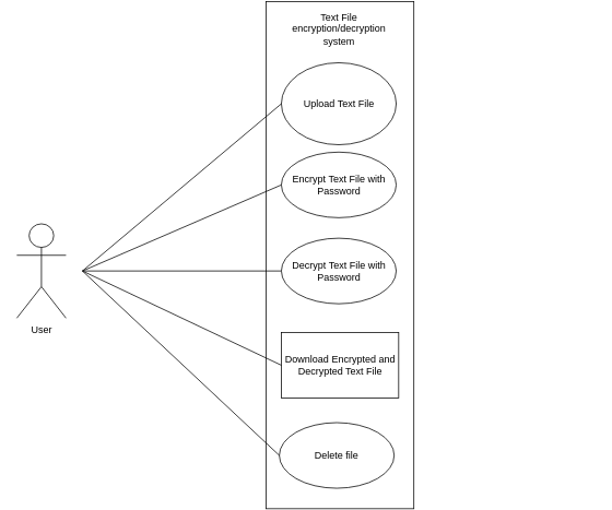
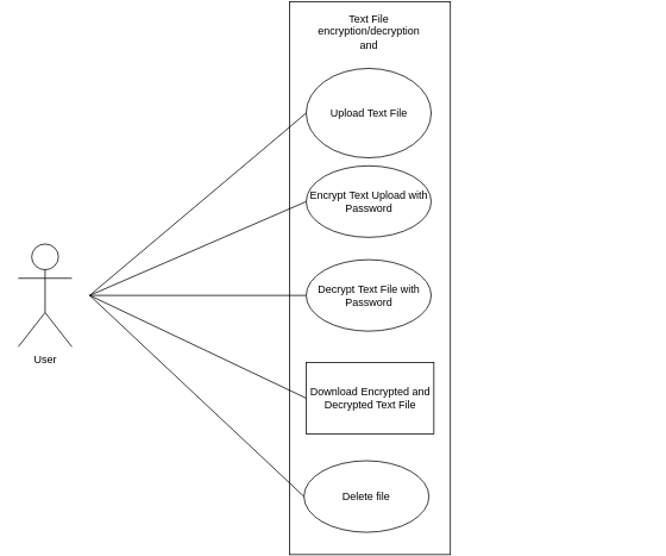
- <mxCell id="14" value="Text File encryption/decryption system" style="text;html=1;align=center;verticalAlign=middle;whiteSpace=wrap;rounded=0;" vertex="1" parent="1"><mxGeometry x="382.5" y="20" width="60" height="30" as="geometry" /></mxCell>
+ <mxCell id="14" value="Text File encryption/decryption and" style="text;html=1;align=center;verticalAlign=middle;whiteSpace=wrap;rounded=0;" vertex="1" parent="1"><mxGeometry x="382.5" y="20" width="60" height="30" as="geometry" /></mxCell>
- <mxCell id="6" value="Encrypt Text File with Password" style="ellipse;whiteSpace=wrap;html=1;movable=1;resizable=1;rotatable=1;deletable=1;editable=1;locked=0;connectable=1;" parent="1" vertex="1"><mxGeometry x="342.5" y="185" width="140" height="80" as="geometry" /></mxCell>
+ <mxCell id="6" value="Encrypt Text Upload with Password" style="ellipse;whiteSpace=wrap;html=1;movable=1;resizable=1;rotatable=1;deletable=1;editable=1;locked=0;connectable=1;" parent="1" vertex="1"><mxGeometry x="342.5" y="185" width="140" height="80" as="geometry" /></mxCell>
